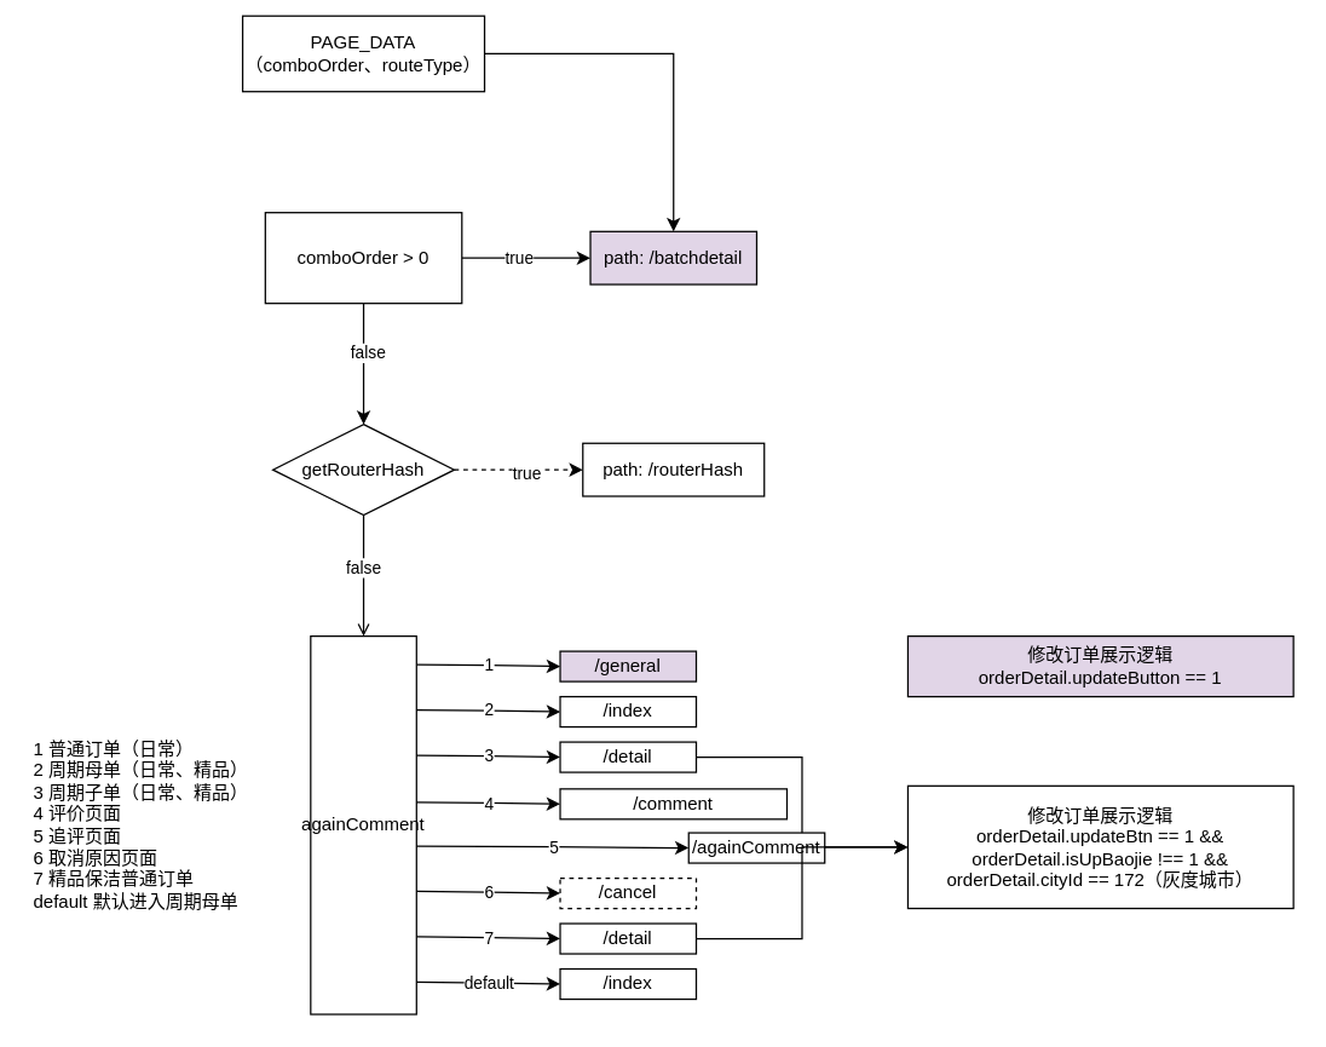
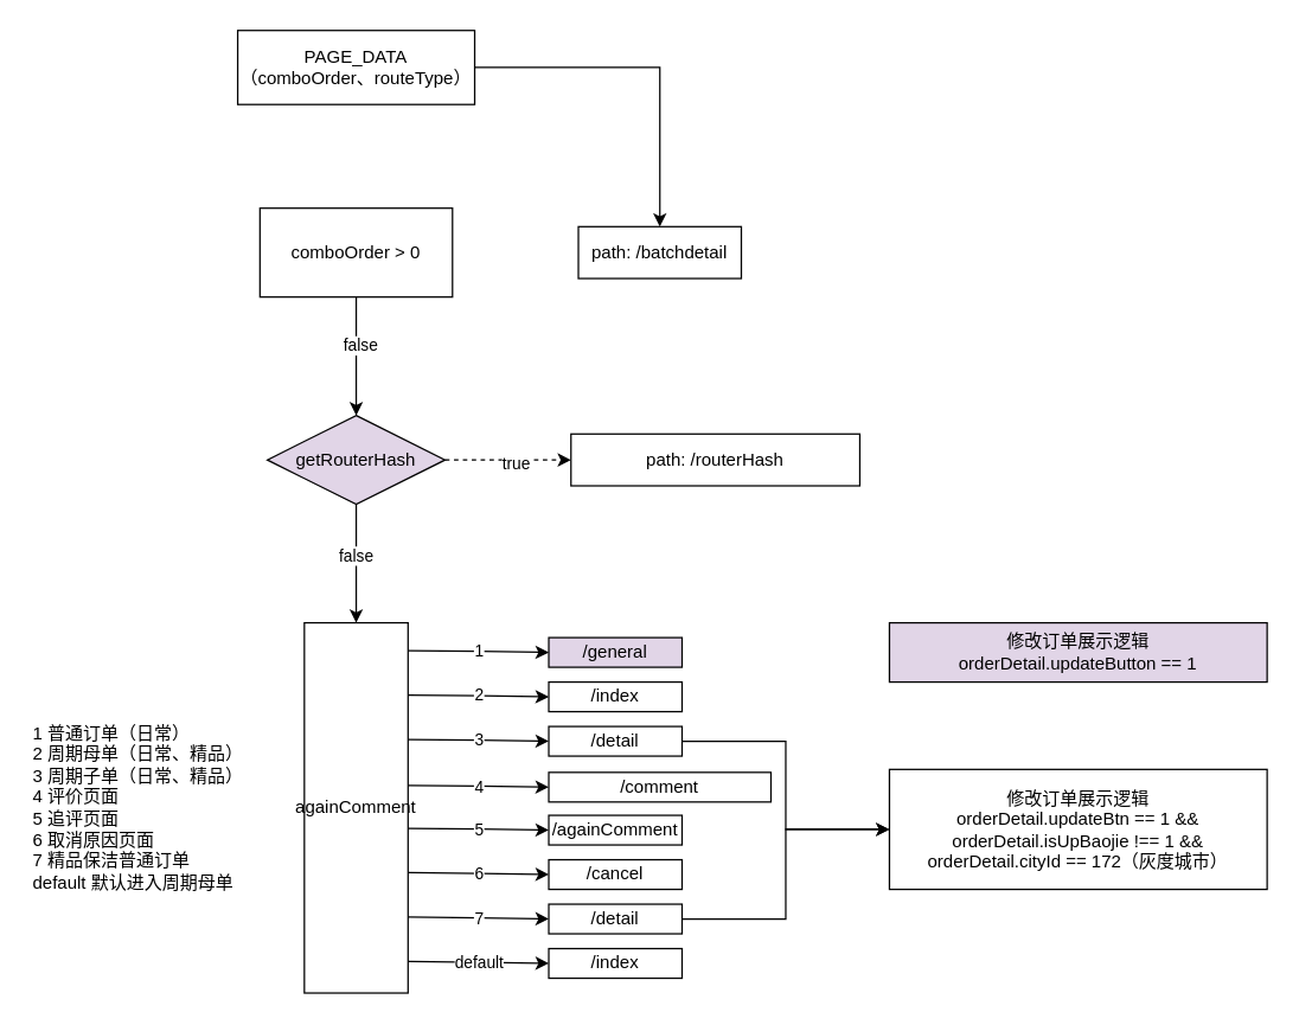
- <mxCell id="3" value="PAGE_DATA&lt;div&gt;（comboOrder、routeType）&lt;/div&gt;" style="rounded=0;whiteSpace=wrap;html=1;" vertex="1" parent="1"><mxGeometry x="160" y="10" width="160" height="50" as="geometry" /></mxCell>
+ <mxCell id="3" value="PAGE_DATA&lt;div&gt;（comboOrder、routeType）&lt;/div&gt;" style="rounded=0;whiteSpace=wrap;html=1;" vertex="1" parent="1"><mxGeometry x="160" y="20" width="160" height="50" as="geometry" /></mxCell>
- <mxCell id="4" value="" style="edgeStyle=orthogonalEdgeStyle;rounded=0;orthogonalLoop=1;jettySize=auto;html=1;" edge="1" parent="1" source="8" target="9"><mxGeometry relative="1" as="geometry" /></mxCell>
- <mxCell id="5" value="true" style="edgeLabel;html=1;align=center;verticalAlign=middle;resizable=0;points=[];" vertex="1" connectable="0" parent="4"><mxGeometry x="-0.129" y="1" relative="1" as="geometry"><mxPoint as="offset" /></mxGeometry></mxCell>
- <mxCell id="9" value="path: /batchdetail" style="whiteSpace=wrap;html=1;fillColor=#e1d5e7;" vertex="1" parent="1"><mxGeometry x="390" y="152.5" width="110" height="35" as="geometry" /></mxCell>
+ <mxCell id="9" value="path: /batchdetail" style="whiteSpace=wrap;html=1;" vertex="1" parent="1"><mxGeometry x="390" y="152.5" width="110" height="35" as="geometry" /></mxCell>
- <mxCell id="14" value="getRouterHash" style="rhombus;whiteSpace=wrap;html=1;" vertex="1" parent="1"><mxGeometry x="180" y="280" width="120" height="60" as="geometry" /></mxCell>
+ <mxCell id="14" value="getRouterHash" style="rhombus;whiteSpace=wrap;html=1;fillColor=#e1d5e7;" vertex="1" parent="1"><mxGeometry x="180" y="280" width="120" height="60" as="geometry" /></mxCell>
- <mxCell id="15" value="path: /routerHash" style="whiteSpace=wrap;html=1;" vertex="1" parent="1"><mxGeometry x="385" y="292.5" width="120" height="35" as="geometry" /></mxCell>
+ <mxCell id="15" value="path: /routerHash" style="whiteSpace=wrap;html=1;" vertex="1" parent="1"><mxGeometry x="385" y="292.5" width="195" height="35" as="geometry" /></mxCell>
- <mxCell id="12" value="" style="edgeStyle=orthogonalEdgeStyle;rounded=0;orthogonalLoop=1;jettySize=auto;html=1;endArrow=open;" edge="1" parent="1" source="14" target="18"><mxGeometry relative="1" as="geometry" /></mxCell>
+ <mxCell id="12" value="" style="edgeStyle=orthogonalEdgeStyle;rounded=0;orthogonalLoop=1;jettySize=auto;html=1;" edge="1" parent="1" source="14" target="18"><mxGeometry relative="1" as="geometry" /></mxCell>
- <mxCell id="26" value="/againComment" style="whiteSpace=wrap;html=1;" vertex="1" parent="1"><mxGeometry x="455" y="550" width="90" height="20" as="geometry" /></mxCell>
+ <mxCell id="26" value="/againComment" style="whiteSpace=wrap;html=1;" vertex="1" parent="1"><mxGeometry x="370" y="550" width="90" height="20" as="geometry" /></mxCell>
- <mxCell id="28" value="/cancel" style="whiteSpace=wrap;html=1;dashed=1;" vertex="1" parent="1"><mxGeometry x="370" y="580" width="90" height="20" as="geometry" /></mxCell>
+ <mxCell id="28" value="/cancel" style="whiteSpace=wrap;html=1;" vertex="1" parent="1"><mxGeometry x="370" y="580" width="90" height="20" as="geometry" /></mxCell>
